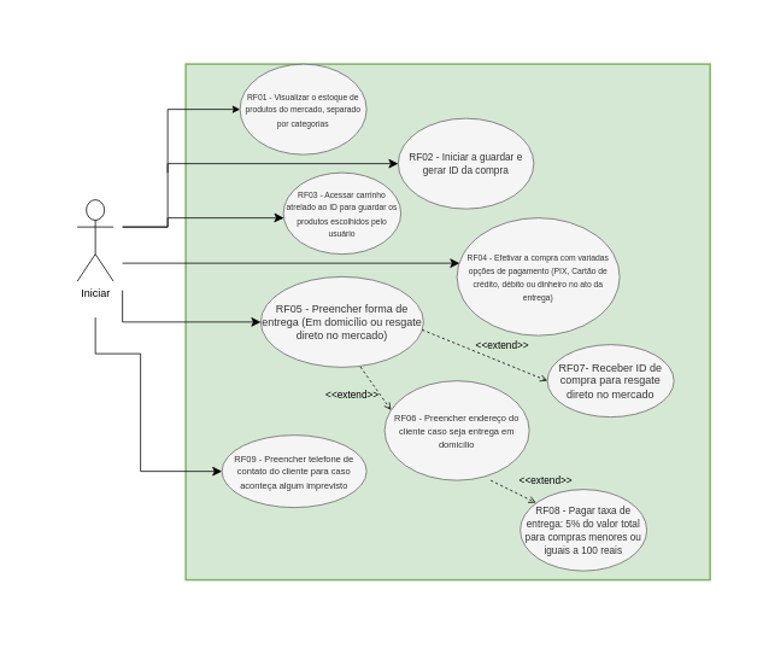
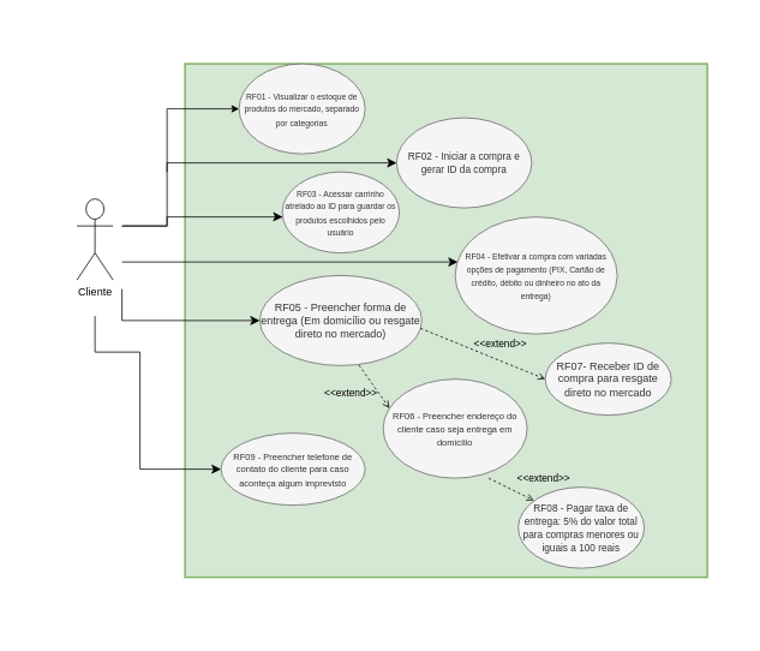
- <mxCell id="6" value="&lt;font style=&quot;font-size: 11px;&quot;&gt;RF02 - Iniciar a guardar e gerar ID da compra&lt;/font&gt;" style="ellipse;whiteSpace=wrap;html=1;fillColor=#f5f5f5;fontColor=#333333;strokeColor=#666666;" vertex="1" parent="1"><mxGeometry x="440" y="130" width="150" height="100" as="geometry" /></mxCell>
+ <mxCell id="6" value="&lt;font style=&quot;font-size: 11px;&quot;&gt;RF02 - Iniciar a compra e gerar ID da compra&lt;/font&gt;" style="ellipse;whiteSpace=wrap;html=1;fillColor=#f5f5f5;fontColor=#333333;strokeColor=#666666;" vertex="1" parent="1"><mxGeometry x="440" y="130" width="150" height="100" as="geometry" /></mxCell>
- <mxCell id="4" value="Iniciar" style="shape=umlActor;verticalLabelPosition=bottom;verticalAlign=top;html=1;" vertex="1" parent="1"><mxGeometry x="85" y="220" width="40" height="90" as="geometry" /></mxCell>
+ <mxCell id="4" value="Cliente" style="shape=umlActor;verticalLabelPosition=bottom;verticalAlign=top;html=1;" vertex="1" parent="1"><mxGeometry x="85" y="220" width="40" height="90" as="geometry" /></mxCell>
